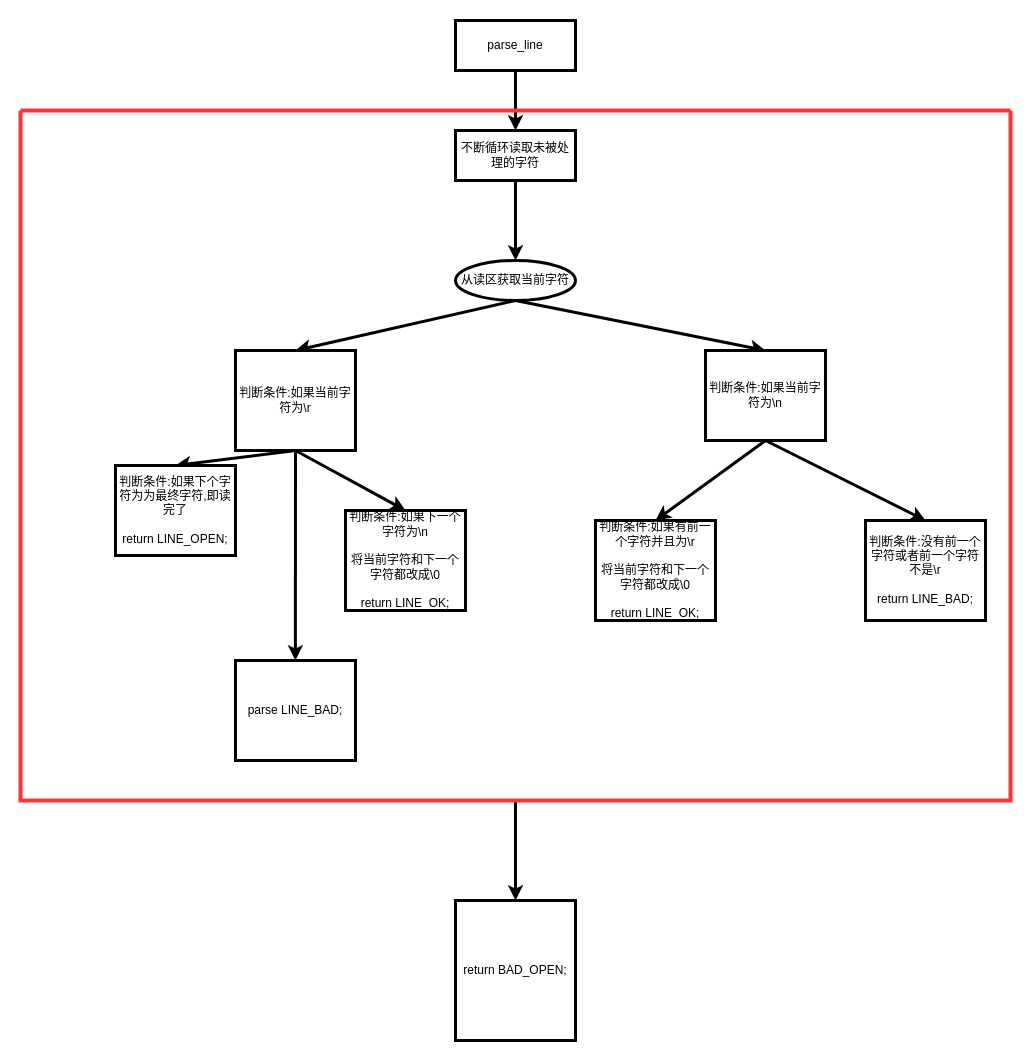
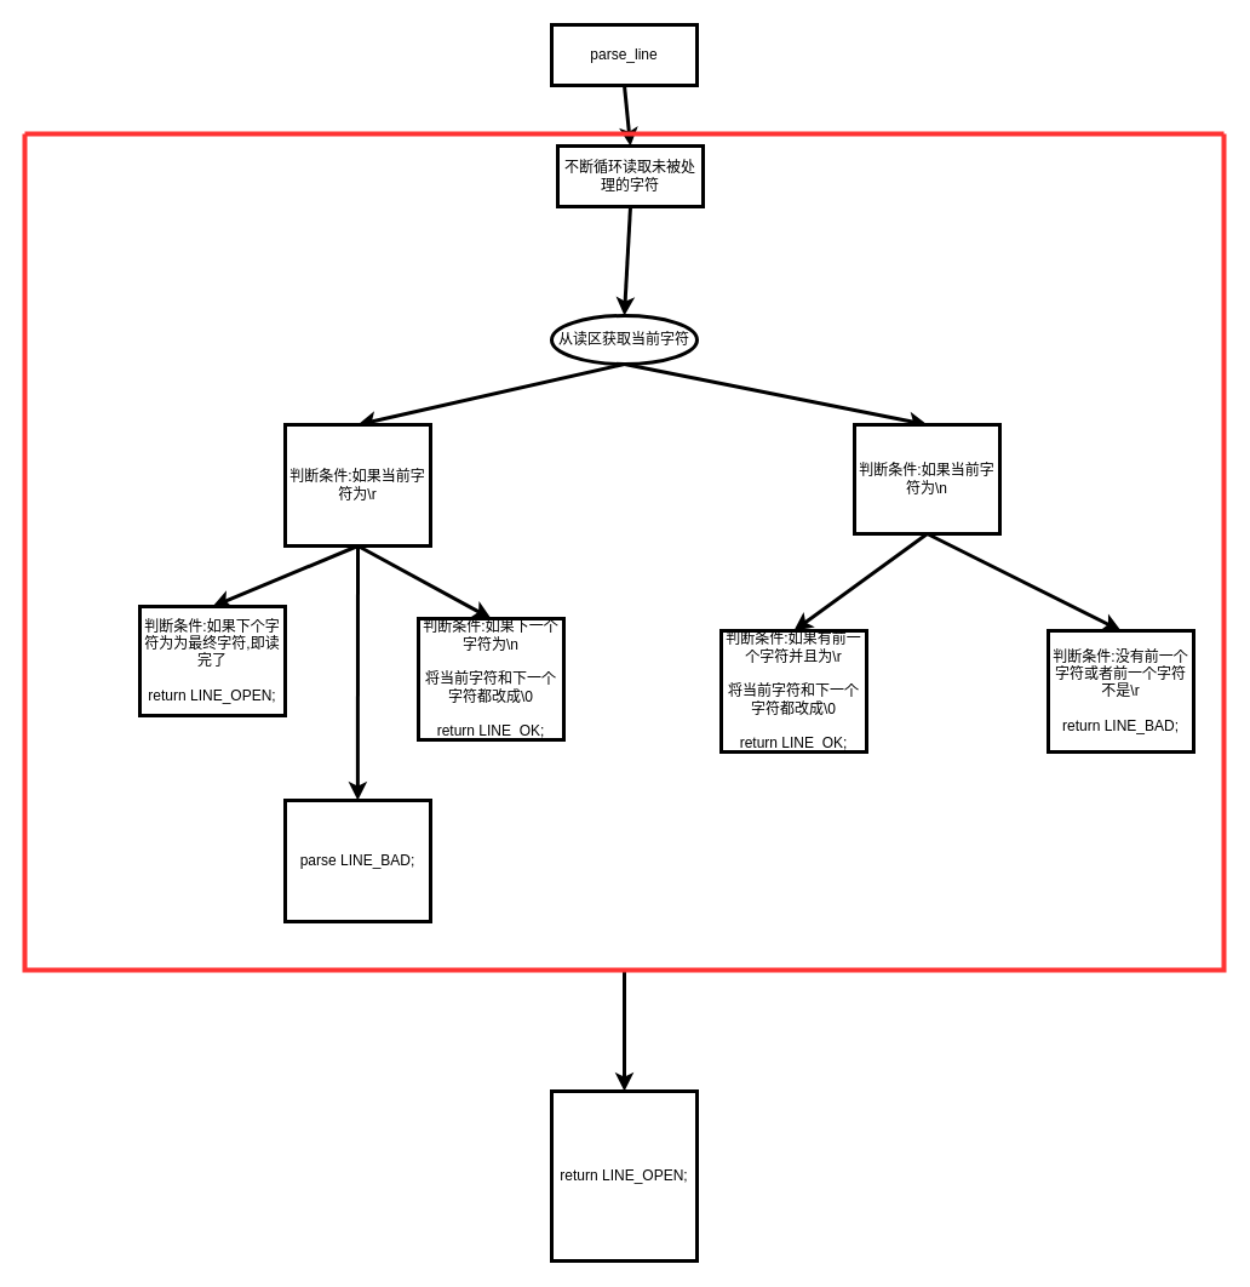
- <mxCell id="5" value="不断循环读取未被处理的字符" style="whiteSpace=wrap;html=1;strokeColor=#000000;strokeWidth=3;" parent="1" vertex="1"><mxGeometry x="455" y="130" width="120" height="50" as="geometry" /></mxCell>
+ <mxCell id="5" value="不断循环读取未被处理的字符" style="whiteSpace=wrap;html=1;strokeColor=#000000;strokeWidth=3;" parent="1" vertex="1"><mxGeometry x="460" y="120" width="120" height="50" as="geometry" /></mxCell>
- <mxCell id="17" value="判断条件:如果下个字符为为最终字符,即读完了&lt;br&gt;&lt;br&gt;return LINE_OPEN;" style="whiteSpace=wrap;html=1;strokeColor=#000000;strokeWidth=3;" vertex="1" parent="1"><mxGeometry x="115" y="465" width="120" height="90" as="geometry" /></mxCell>
+ <mxCell id="17" value="判断条件:如果下个字符为为最终字符,即读完了&lt;br&gt;&lt;br&gt;return LINE_OPEN;" style="whiteSpace=wrap;html=1;strokeColor=#000000;strokeWidth=3;" vertex="1" parent="1"><mxGeometry x="115" y="500" width="120" height="90" as="geometry" /></mxCell>
- <mxCell id="6" value="return BAD_OPEN;" style="whiteSpace=wrap;html=1;strokeColor=#000000;strokeWidth=3;" parent="1" vertex="1"><mxGeometry x="455" y="900" width="120" height="140" as="geometry" /></mxCell>
+ <mxCell id="6" value="return LINE_OPEN;" style="whiteSpace=wrap;html=1;strokeColor=#000000;strokeWidth=3;" parent="1" vertex="1"><mxGeometry x="455" y="900" width="120" height="140" as="geometry" /></mxCell>
